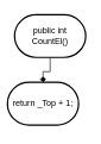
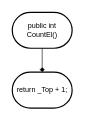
- <mxCell id="4" value="return _Top + 1;" style="strokeWidth=2;html=1;shape=mxgraph.flowchart.terminator;whiteSpace=wrap;" vertex="1" parent="1"><mxGeometry x="10" y="115" width="100" height="60" as="geometry" /></mxCell>
+ <mxCell id="4" value="return _Top + 1;" style="strokeWidth=2;html=1;shape=mxgraph.flowchart.terminator;whiteSpace=wrap;" vertex="1" parent="1"><mxGeometry x="20" y="120" width="100" height="60" as="geometry" /></mxCell>
